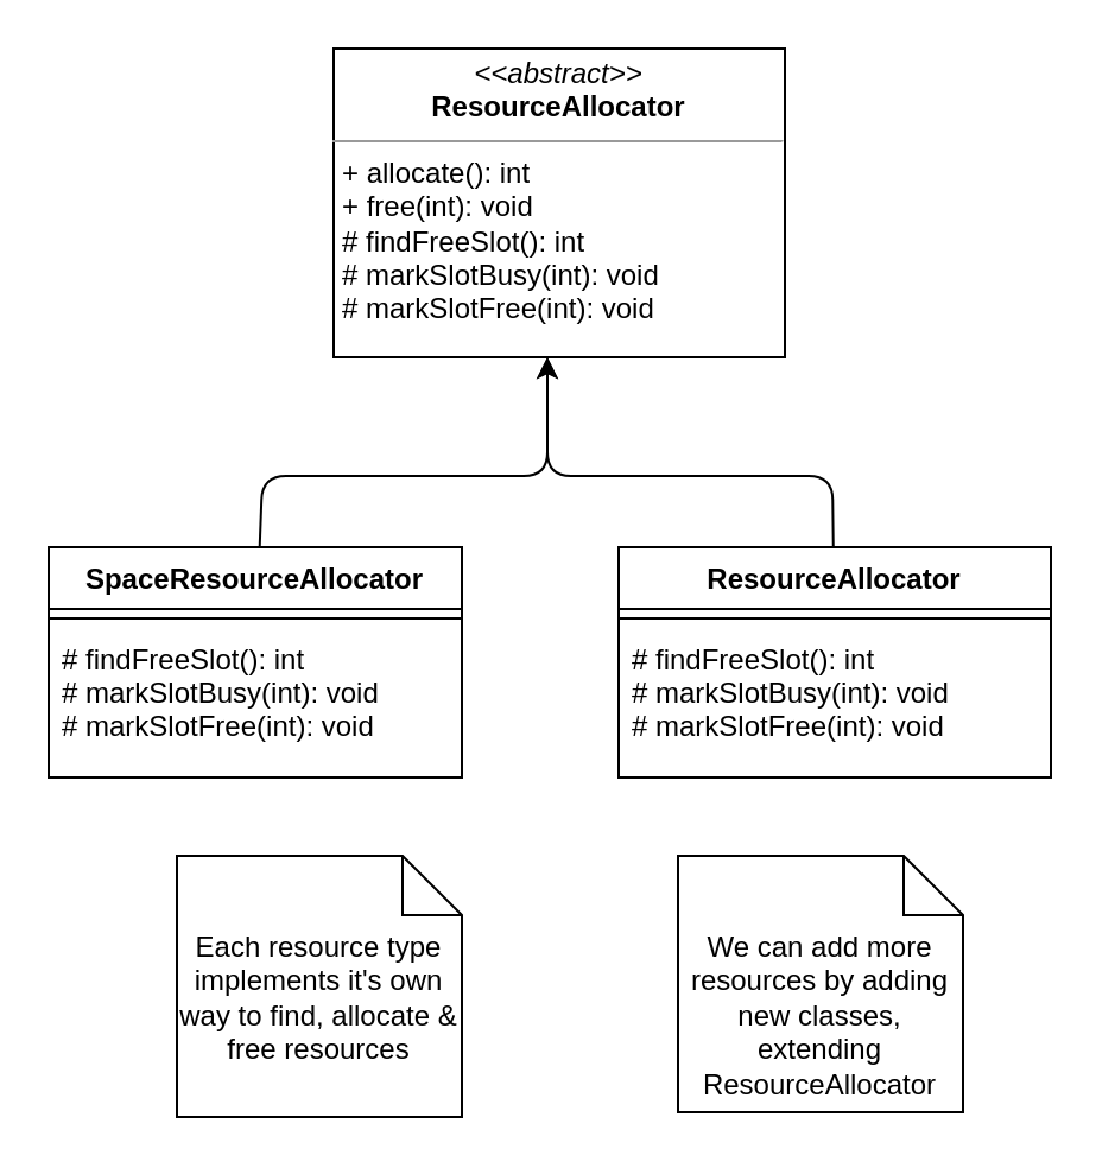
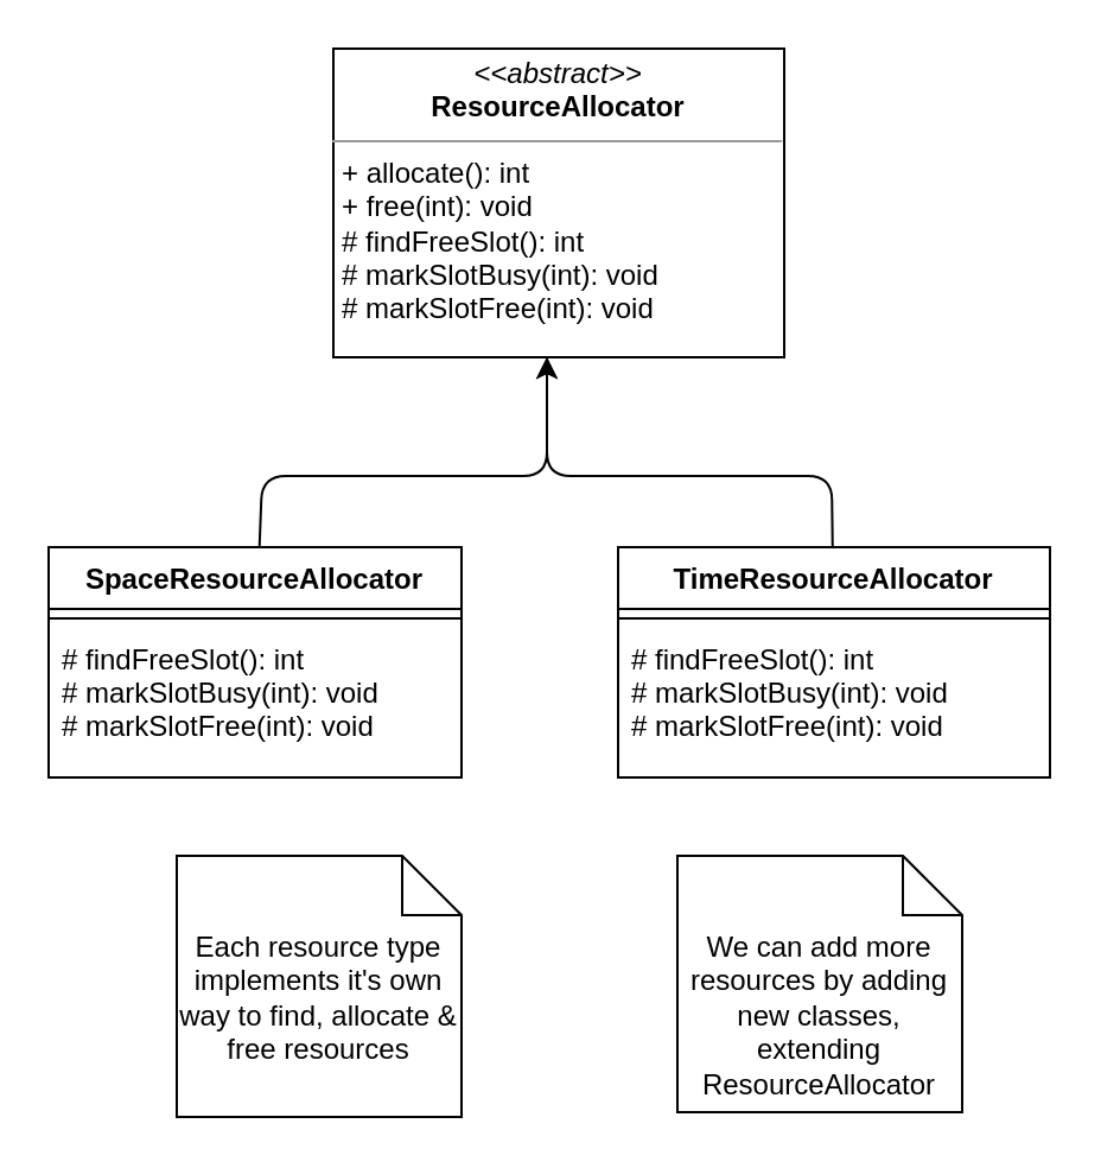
- <mxCell id="8" value="ResourceAllocator" style="swimlane;fontStyle=1;align=center;verticalAlign=top;childLayout=stackLayout;horizontal=1;startSize=26;horizontalStack=0;resizeParent=1;resizeParentMax=0;resizeLast=0;collapsible=1;marginBottom=0;" vertex="1" parent="1"><mxGeometry x="260" y="230" width="182" height="97" as="geometry" /></mxCell>
+ <mxCell id="8" value="TimeResourceAllocator" style="swimlane;fontStyle=1;align=center;verticalAlign=top;childLayout=stackLayout;horizontal=1;startSize=26;horizontalStack=0;resizeParent=1;resizeParentMax=0;resizeLast=0;collapsible=1;marginBottom=0;" vertex="1" parent="1"><mxGeometry x="260" y="230" width="182" height="97" as="geometry" /></mxCell>
